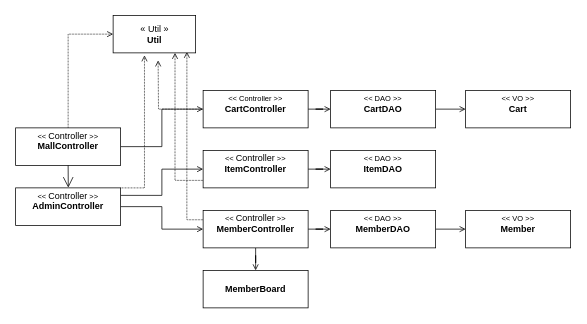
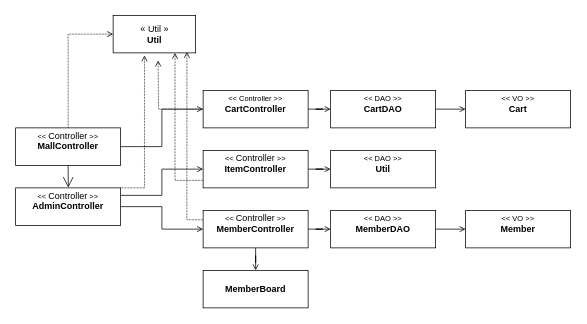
- <mxCell id="5" value="&lt;p style=&quot;margin:0px;margin-top:4px;text-align:center;&quot;&gt;&lt;span style=&quot;font-size: 10px;&quot;&gt;&amp;lt;&amp;lt; DAO&lt;/span&gt;&lt;span style=&quot;font-size: 10px;&quot;&gt;&amp;nbsp;&lt;/span&gt;&lt;span style=&quot;font-size: 10px;&quot;&gt;&amp;gt;&amp;gt;&lt;/span&gt;&lt;br&gt;&lt;b&gt;ItemDAO&lt;/b&gt;&lt;/p&gt;&lt;p style=&quot;margin:0px;margin-left:4px;&quot;&gt;&lt;br&gt;&lt;/p&gt;" style="verticalAlign=top;align=left;overflow=fill;fontSize=12;fontFamily=Helvetica;html=1;" vertex="1" parent="1"><mxGeometry x="440" y="200" width="140" height="50" as="geometry" /></mxCell>
+ <mxCell id="5" value="&lt;p style=&quot;margin:0px;margin-top:4px;text-align:center;&quot;&gt;&lt;span style=&quot;font-size: 10px;&quot;&gt;&amp;lt;&amp;lt; DAO&lt;/span&gt;&lt;span style=&quot;font-size: 10px;&quot;&gt;&amp;nbsp;&lt;/span&gt;&lt;span style=&quot;font-size: 10px;&quot;&gt;&amp;gt;&amp;gt;&lt;/span&gt;&lt;br&gt;&lt;b&gt;Util&lt;/b&gt;&lt;/p&gt;&lt;p style=&quot;margin:0px;margin-left:4px;&quot;&gt;&lt;br&gt;&lt;/p&gt;" style="verticalAlign=top;align=left;overflow=fill;fontSize=12;fontFamily=Helvetica;html=1;" vertex="1" parent="1"><mxGeometry x="440" y="200" width="140" height="50" as="geometry" /></mxCell>
